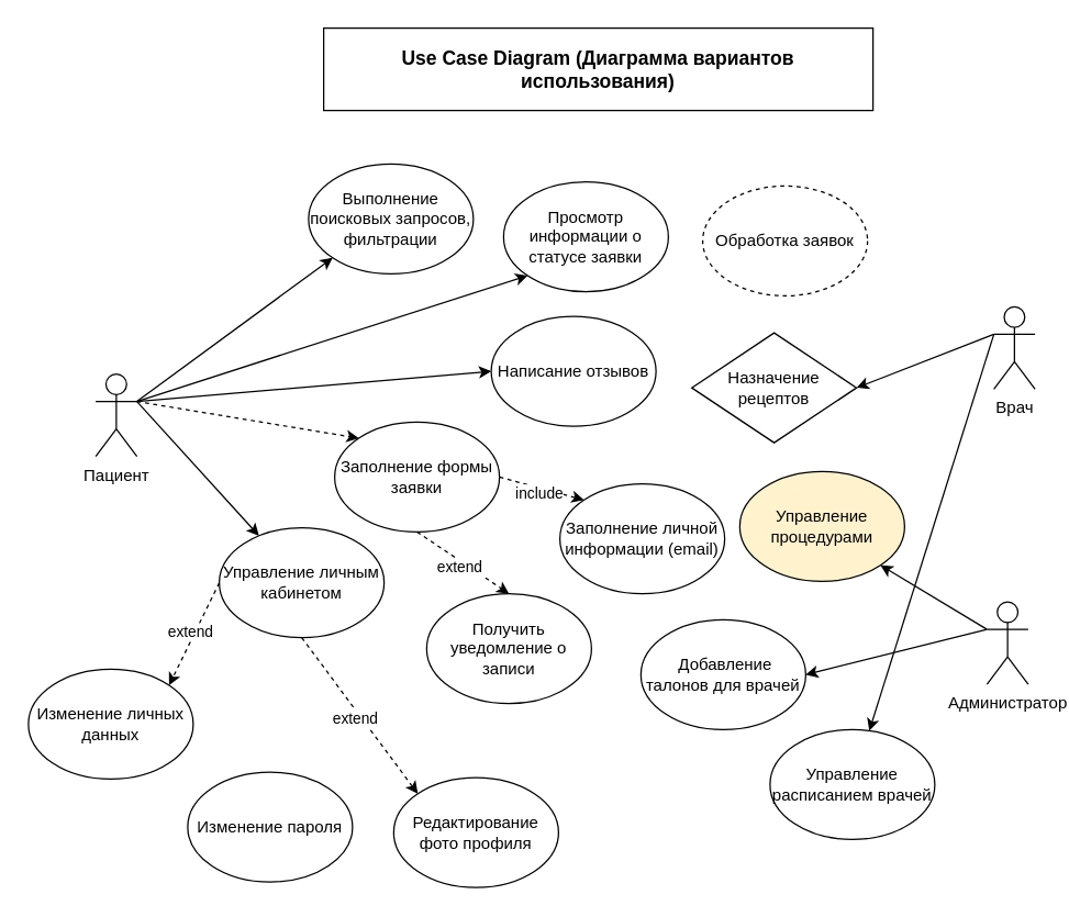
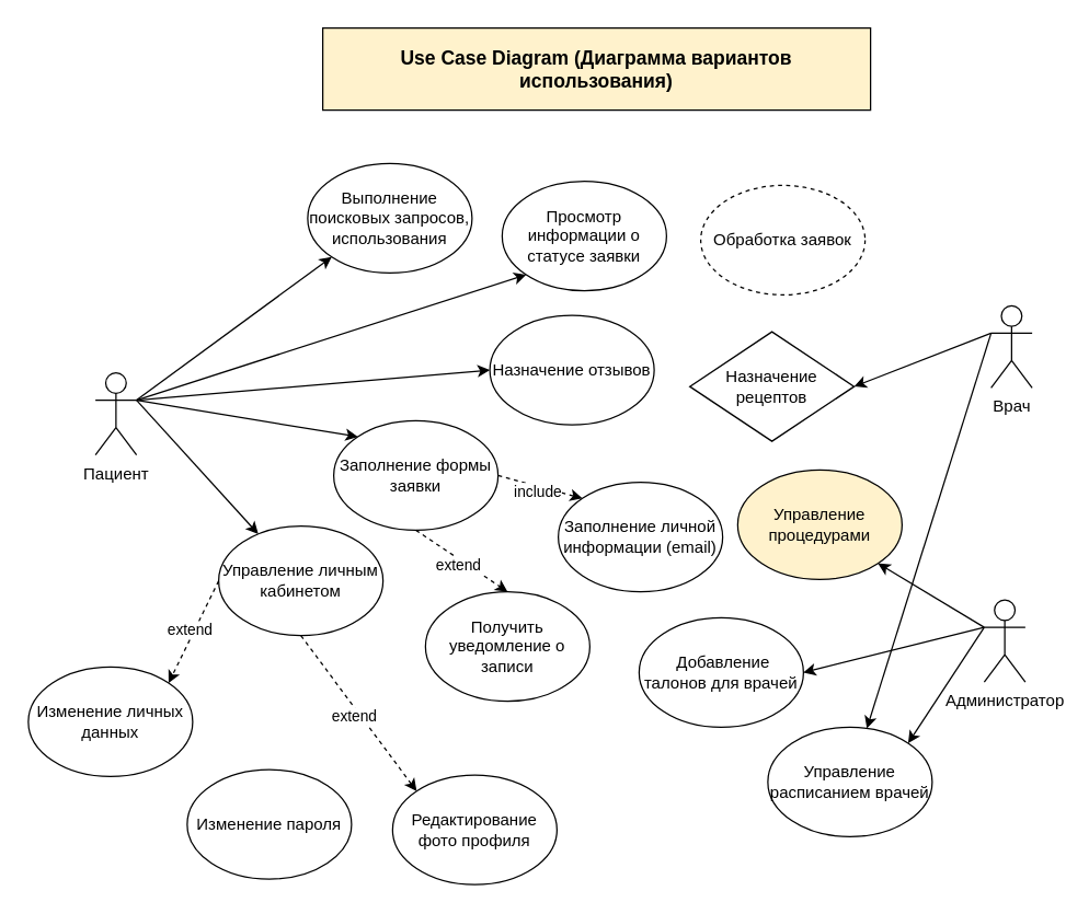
- <mxCell id="38" value="&lt;span style=&quot;font-size: 14px;&quot;&gt;&lt;b&gt;Use Case Diagram&lt;/b&gt;&lt;/span&gt;&lt;b style=&quot;font-size: 14px;&quot;&gt;&amp;nbsp;&lt;/b&gt;&lt;span style=&quot;font-size: 14px;&quot;&gt;&lt;b&gt;(Диаграмма вариантов использования&lt;/b&gt;&lt;/span&gt;&lt;b style=&quot;font-size: 14px;&quot;&gt;)&lt;/b&gt;" style="rounded=0;whiteSpace=wrap;html=1;" vertex="1" parent="1"><mxGeometry x="235" y="20" width="400" height="60" as="geometry" /></mxCell>
+ <mxCell id="38" value="&lt;span style=&quot;font-size: 14px;&quot;&gt;&lt;b&gt;Use Case Diagram&lt;/b&gt;&lt;/span&gt;&lt;b style=&quot;font-size: 14px;&quot;&gt;&amp;nbsp;&lt;/b&gt;&lt;span style=&quot;font-size: 14px;&quot;&gt;&lt;b&gt;(Диаграмма вариантов использования&lt;/b&gt;&lt;/span&gt;&lt;b style=&quot;font-size: 14px;&quot;&gt;)&lt;/b&gt;" style="rounded=0;whiteSpace=wrap;html=1;fillColor=#fff2cc;" vertex="1" parent="1"><mxGeometry x="235" y="20" width="400" height="60" as="geometry" /></mxCell>
- <mxCell id="13" value="Выполнение поисковых запросов, фильтрации" style="ellipse;whiteSpace=wrap;html=1;" parent="1" vertex="1"><mxGeometry x="224" y="119" width="120" height="80" as="geometry" /></mxCell>
+ <mxCell id="13" value="Выполнение поисковых запросов, использования" style="ellipse;whiteSpace=wrap;html=1;" parent="1" vertex="1"><mxGeometry x="224" y="119" width="120" height="80" as="geometry" /></mxCell>
- <mxCell id="12" value="Написание отзывов" style="ellipse;whiteSpace=wrap;html=1;" parent="1" vertex="1"><mxGeometry x="357" y="230" width="120" height="80" as="geometry" /></mxCell>
+ <mxCell id="12" value="Назначение отзывов" style="ellipse;whiteSpace=wrap;html=1;" parent="1" vertex="1"><mxGeometry x="357" y="230" width="120" height="80" as="geometry" /></mxCell>
- <mxCell id="21" value="" style="endArrow=classic;html=1;rounded=0;exitX=1;exitY=0.333;exitDx=0;exitDy=0;exitPerimeter=0;entryX=0;entryY=0;entryDx=0;entryDy=0;dashed=1;" parent="1" source="3" target="5" edge="1"><mxGeometry width="50" height="50" relative="1" as="geometry"><mxPoint x="300" y="394" as="sourcePoint" /><mxPoint x="200" y="404" as="targetPoint" /></mxGeometry></mxCell>
+ <mxCell id="21" value="" style="endArrow=classic;html=1;rounded=0;exitX=1;exitY=0.333;exitDx=0;exitDy=0;exitPerimeter=0;entryX=0;entryY=0;entryDx=0;entryDy=0;" parent="1" source="3" target="5" edge="1"><mxGeometry width="50" height="50" relative="1" as="geometry"><mxPoint x="300" y="394" as="sourcePoint" /><mxPoint x="200" y="404" as="targetPoint" /></mxGeometry></mxCell>
+ <mxCell id="24" value="" style="endArrow=classic;html=1;rounded=0;entryX=1;entryY=0;entryDx=0;entryDy=0;exitX=0;exitY=0.333;exitDx=0;exitDy=0;exitPerimeter=0;" parent="1" source="4" target="10" edge="1"><mxGeometry width="50" height="50" relative="1" as="geometry"><mxPoint x="800" y="414" as="sourcePoint" /><mxPoint x="670" y="514" as="targetPoint" /></mxGeometry></mxCell>
